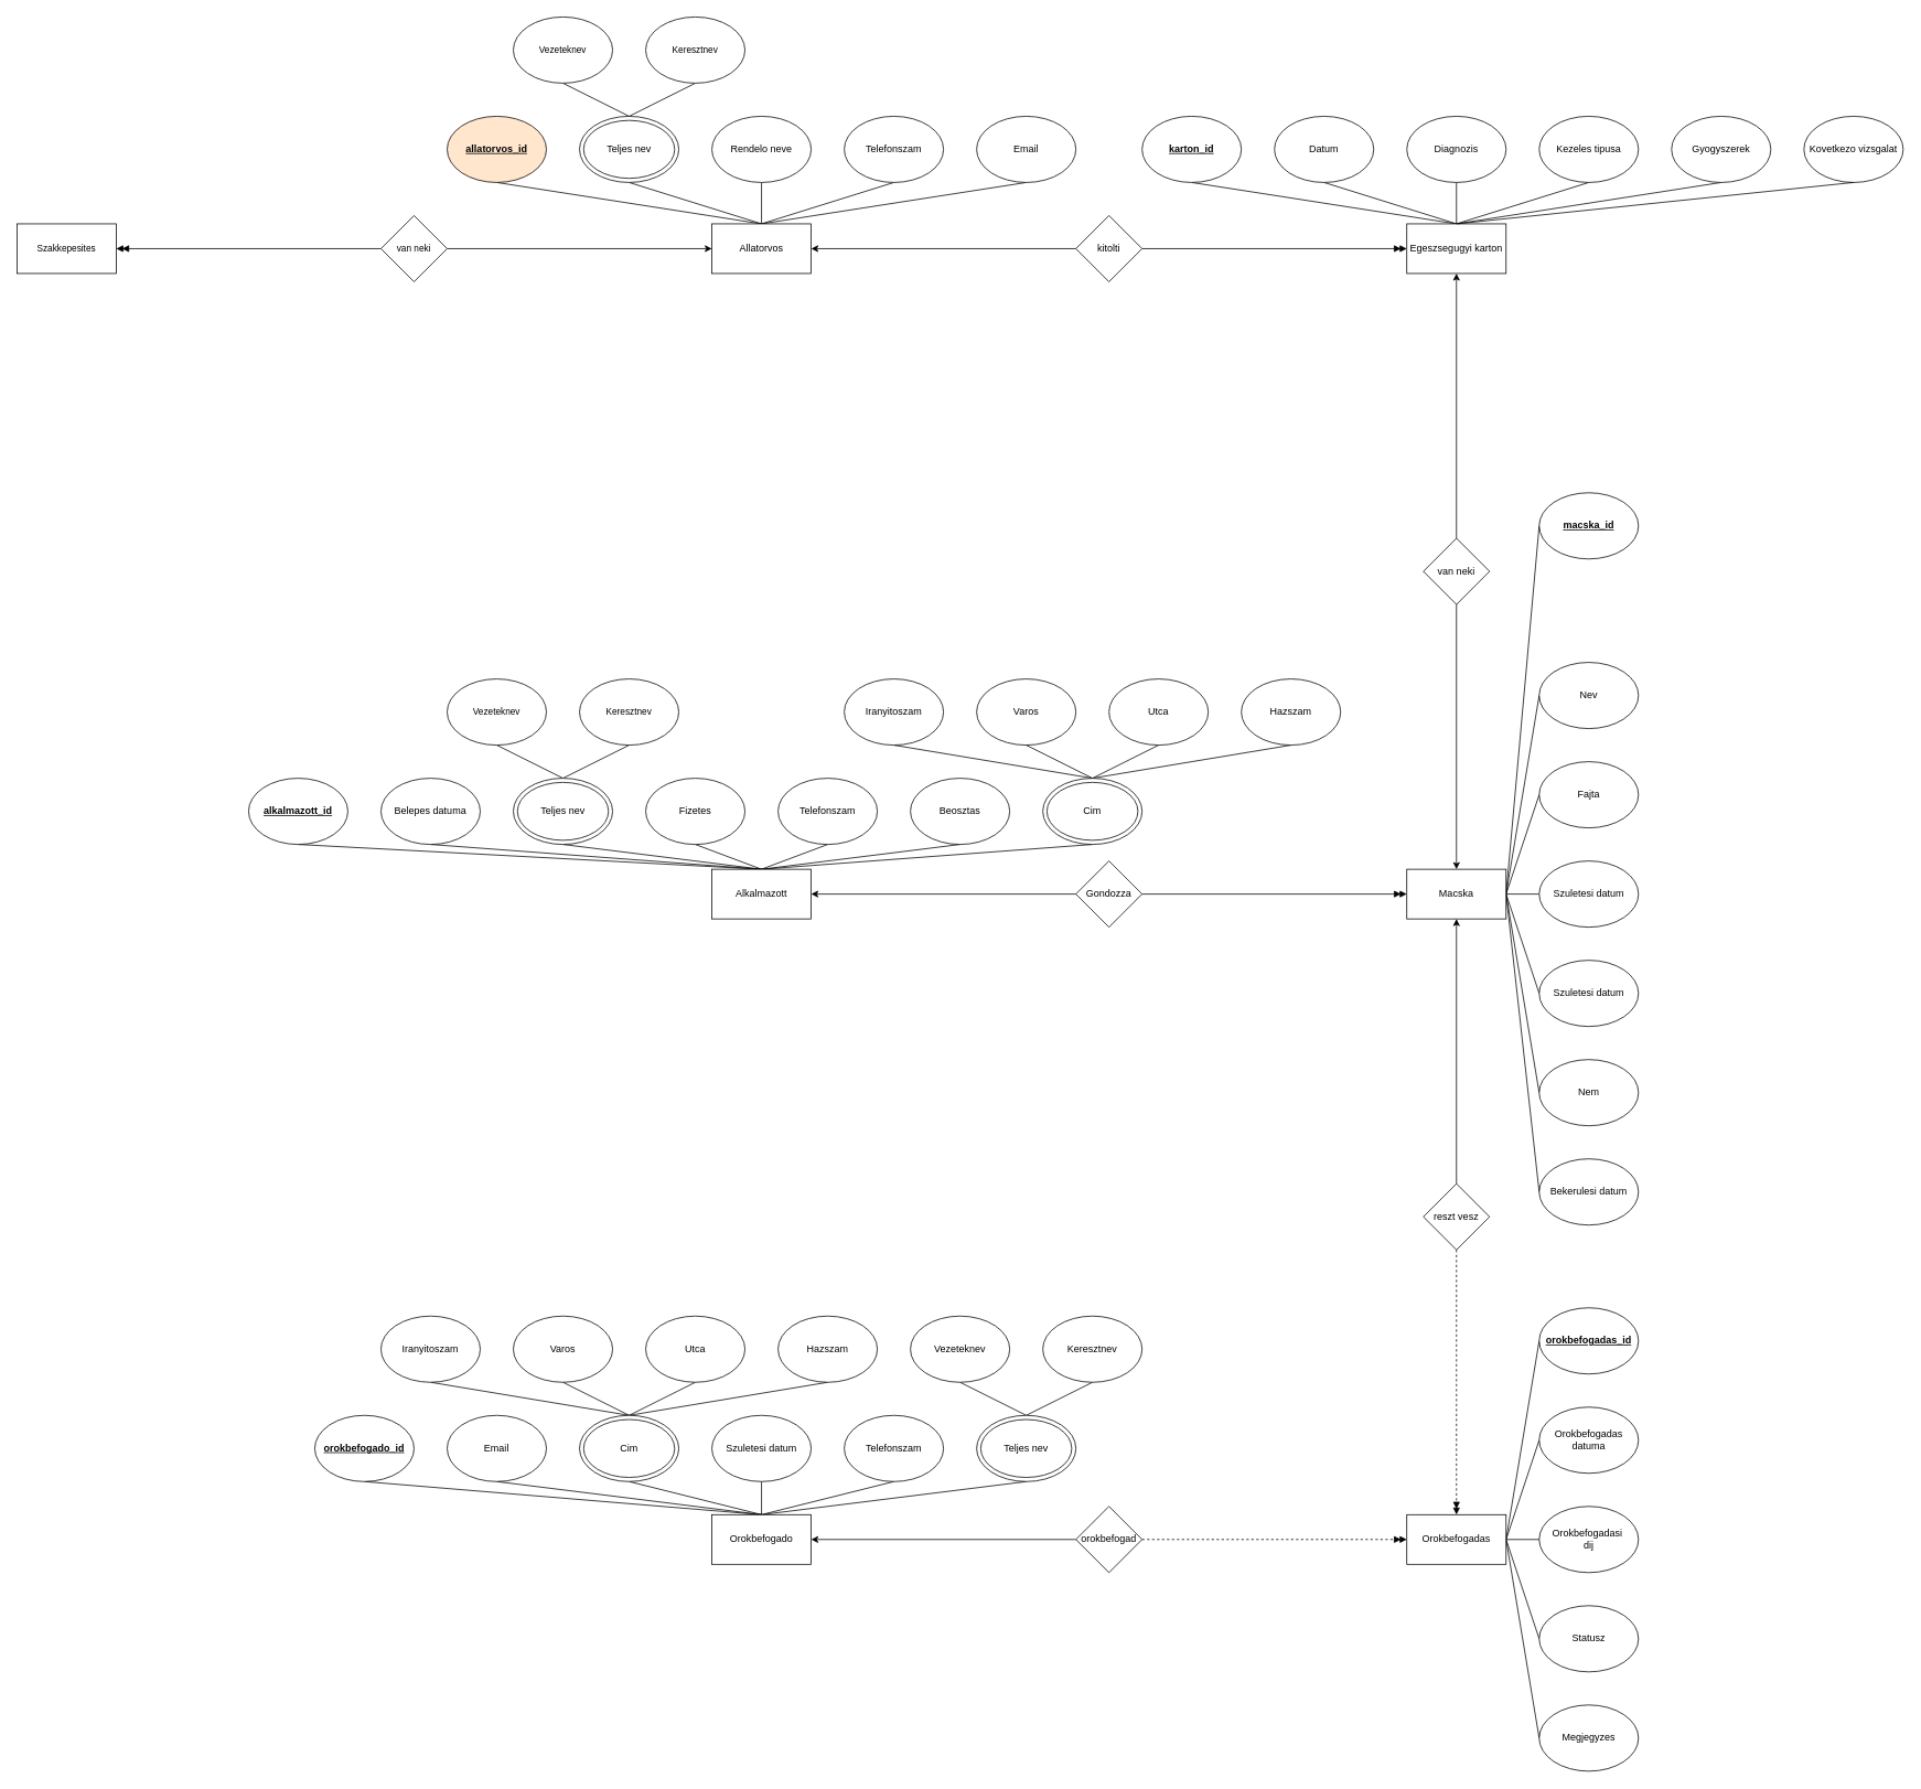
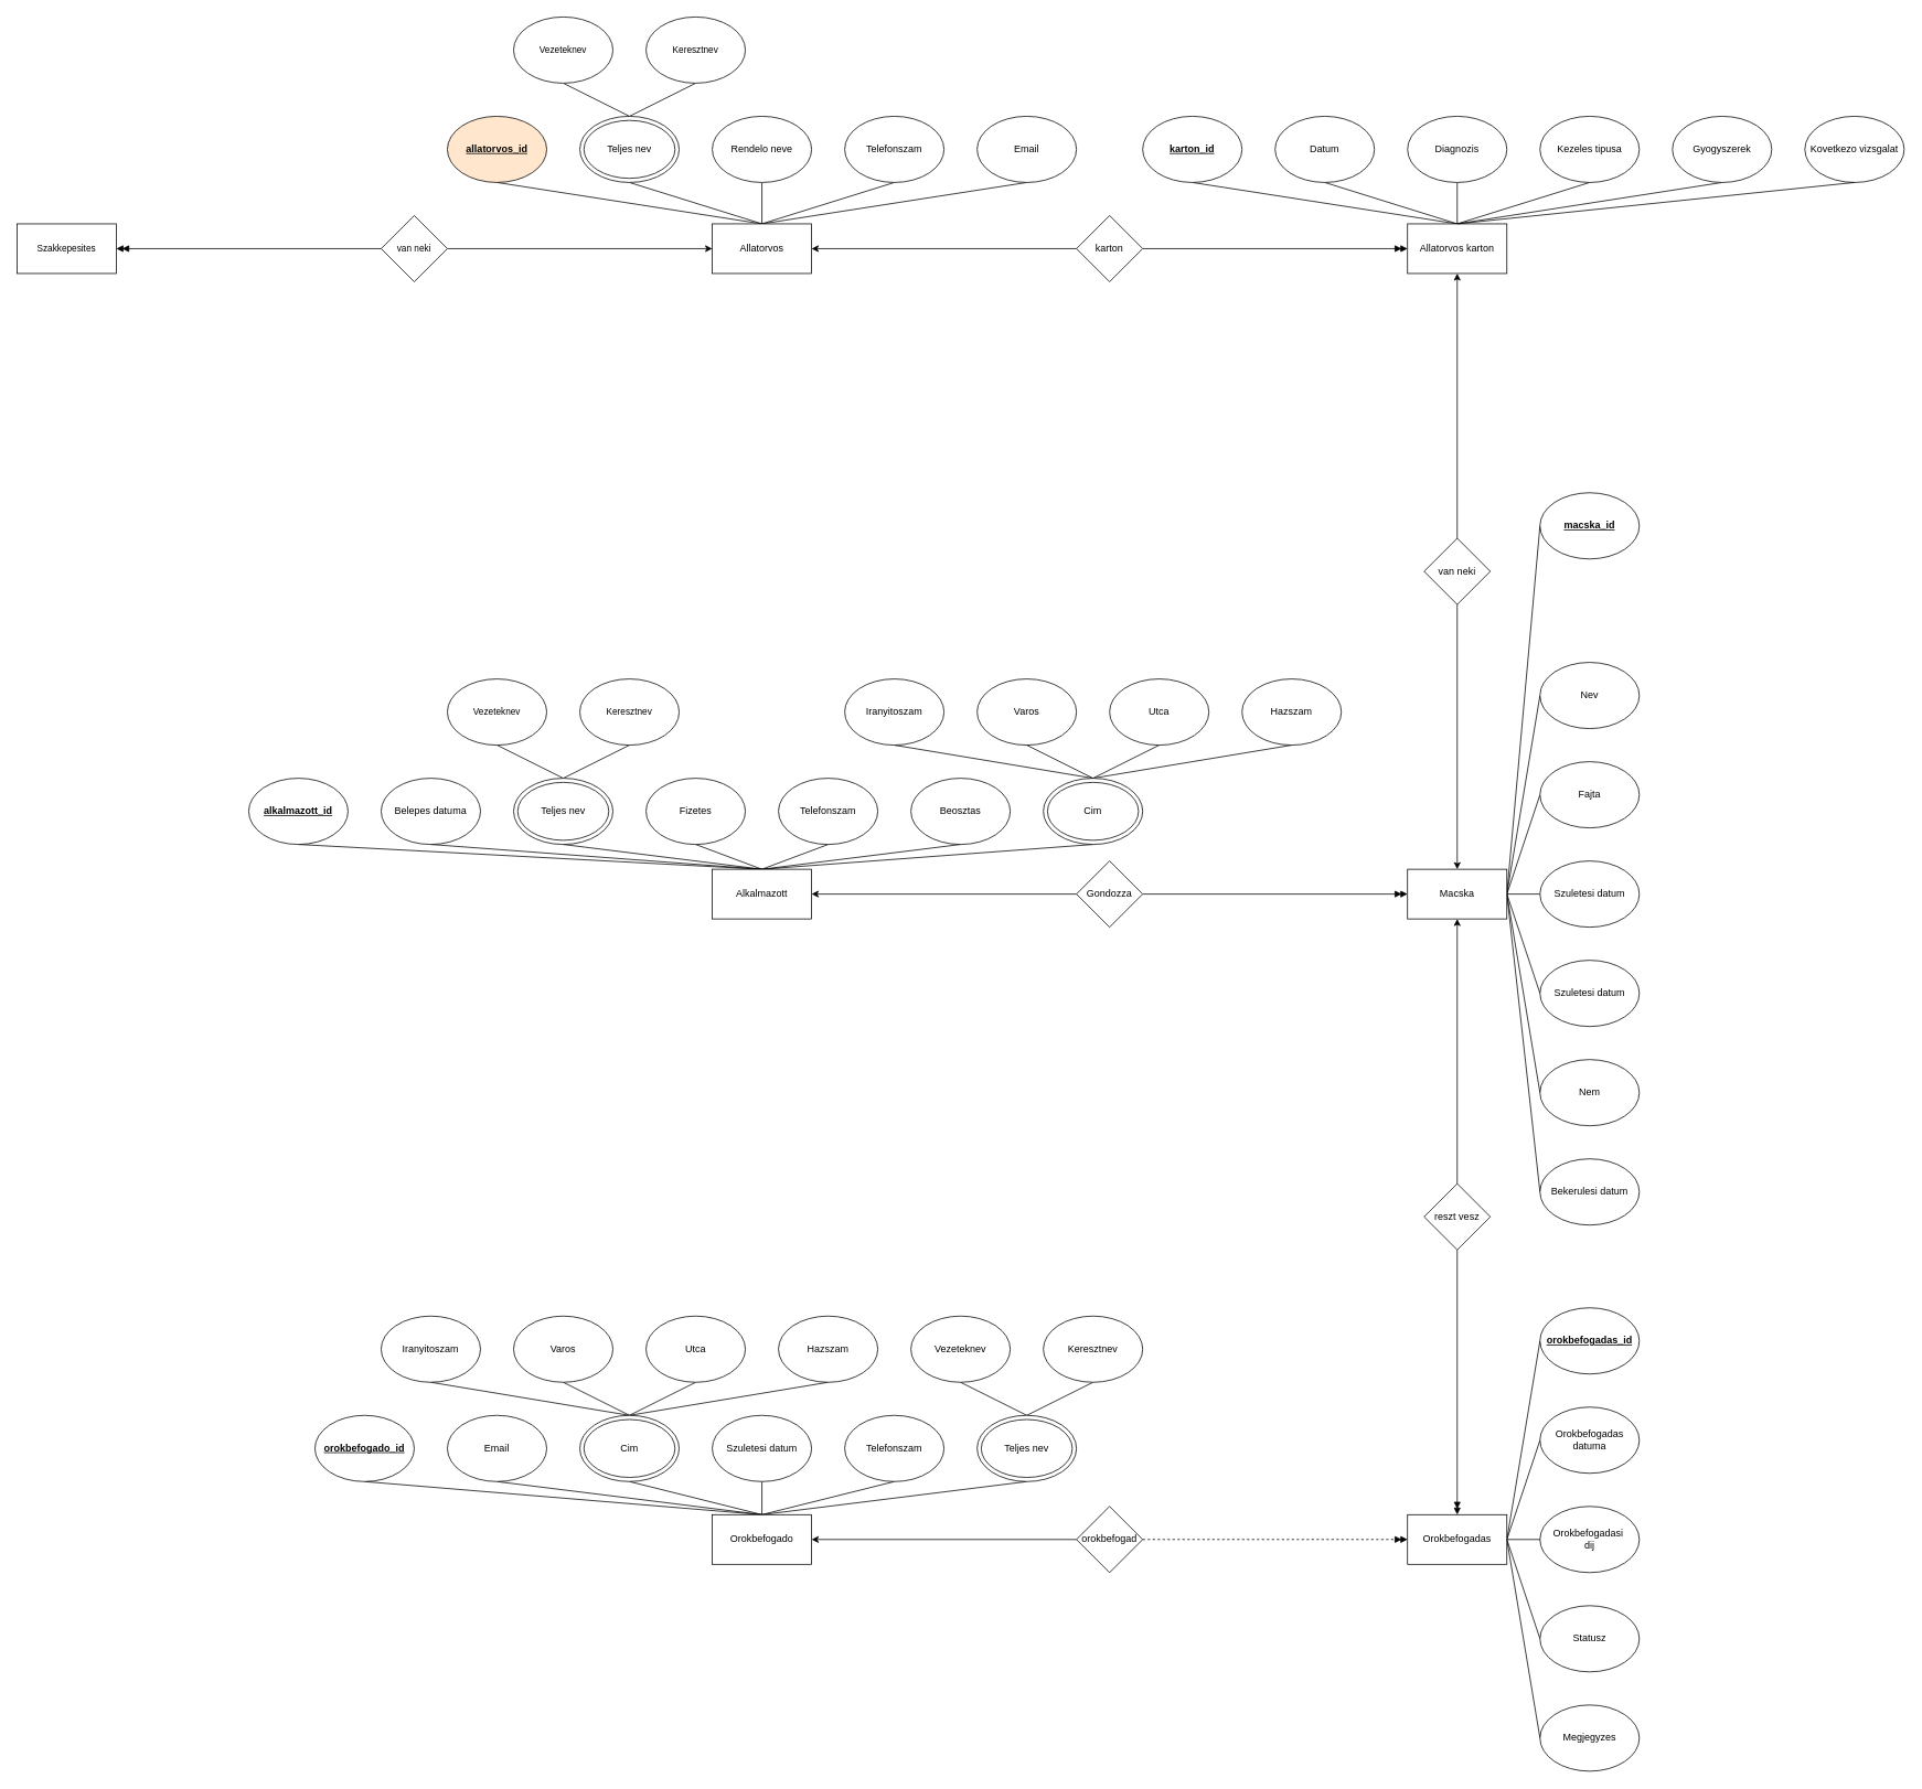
- <mxCell id="44" value="kitolti" style="rhombus;whiteSpace=wrap;html=1;" parent="1" vertex="1"><mxGeometry y="260" width="80" height="80" as="geometry" x="1300" /></mxCell>
+ <mxCell id="44" value="karton" style="rhombus;whiteSpace=wrap;html=1;" parent="1" vertex="1"><mxGeometry y="260" width="80" height="80" as="geometry" x="1300" /></mxCell>
- <mxCell id="14" value="Egeszsegugyi karton" style="rounded=0;whiteSpace=wrap;html=1;" parent="1" vertex="1"><mxGeometry x="1700" y="270" width="120" height="60" as="geometry" /></mxCell>
+ <mxCell id="14" value="Allatorvos karton" style="rounded=0;whiteSpace=wrap;html=1;" parent="1" vertex="1"><mxGeometry x="1700" y="270" width="120" height="60" as="geometry" /></mxCell>
- <mxCell id="46" style="edgeStyle=orthogonalEdgeStyle;rounded=0;orthogonalLoop=1;jettySize=auto;html=1;exitX=0.5;exitY=1;exitDx=0;exitDy=0;entryX=0.5;entryY=0;entryDx=0;entryDy=0;endArrow=doubleBlock;endFill=1;dashed=1;" parent="1" source="47" target="35" edge="1"><mxGeometry relative="1" as="geometry" /></mxCell>
+ <mxCell id="46" style="edgeStyle=orthogonalEdgeStyle;rounded=0;orthogonalLoop=1;jettySize=auto;html=1;exitX=0.5;exitY=1;exitDx=0;exitDy=0;entryX=0.5;entryY=0;entryDx=0;entryDy=0;endArrow=doubleBlock;endFill=1;" parent="1" source="47" target="35" edge="1"><mxGeometry relative="1" as="geometry" /></mxCell>
